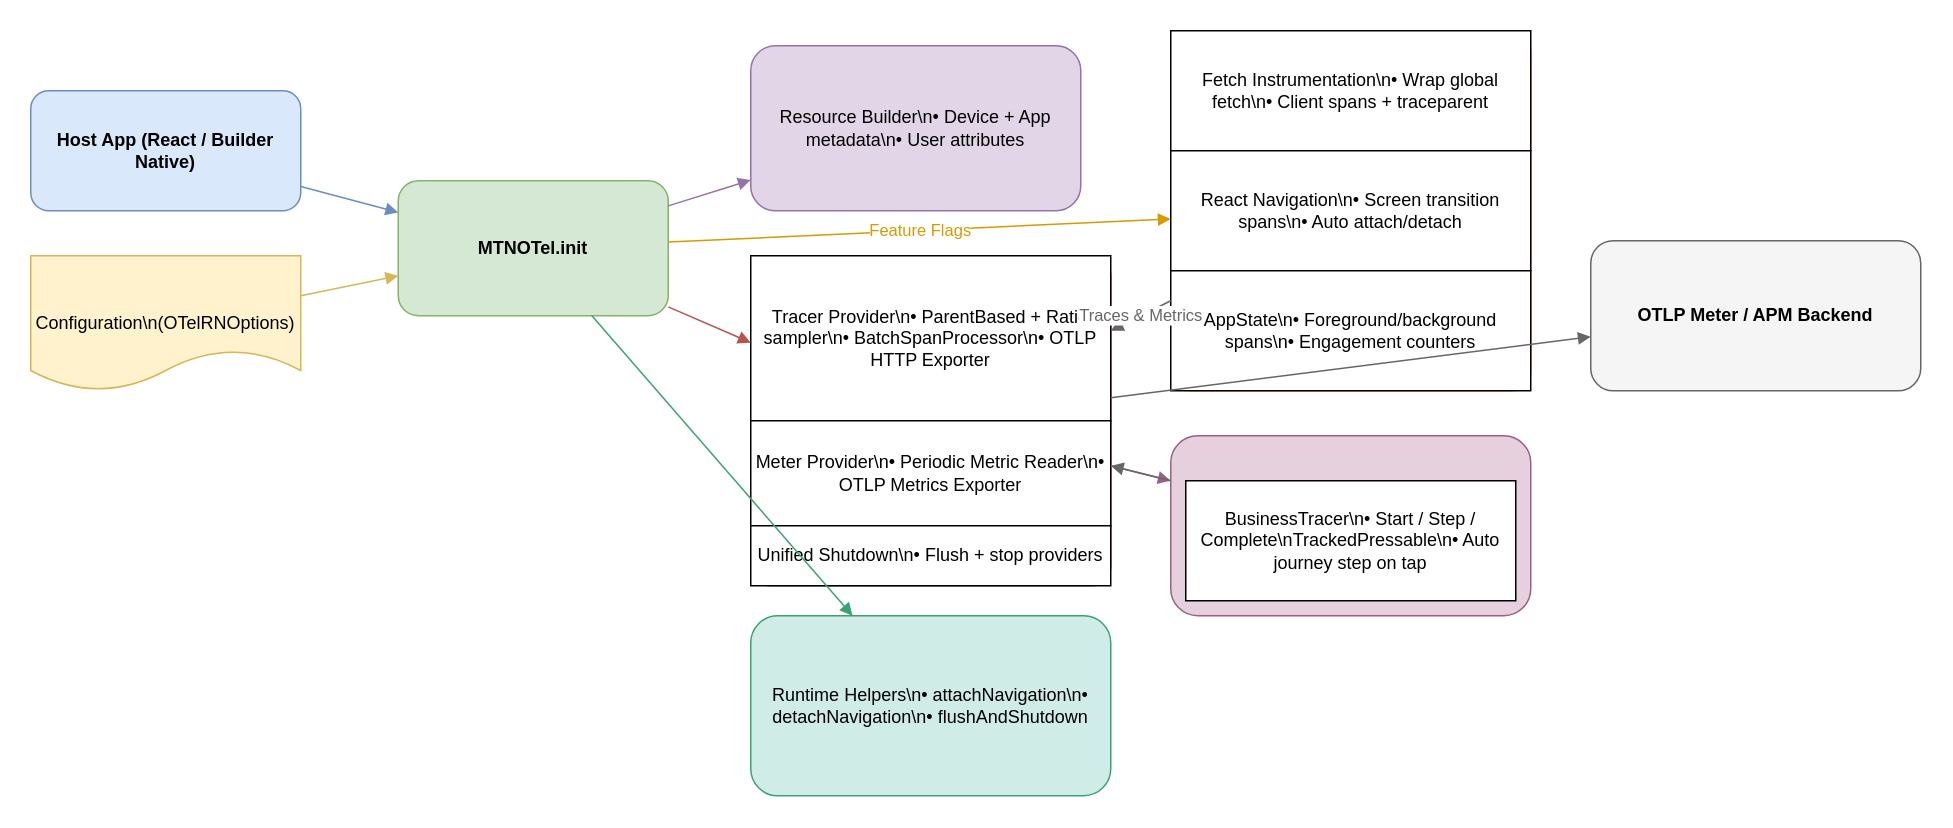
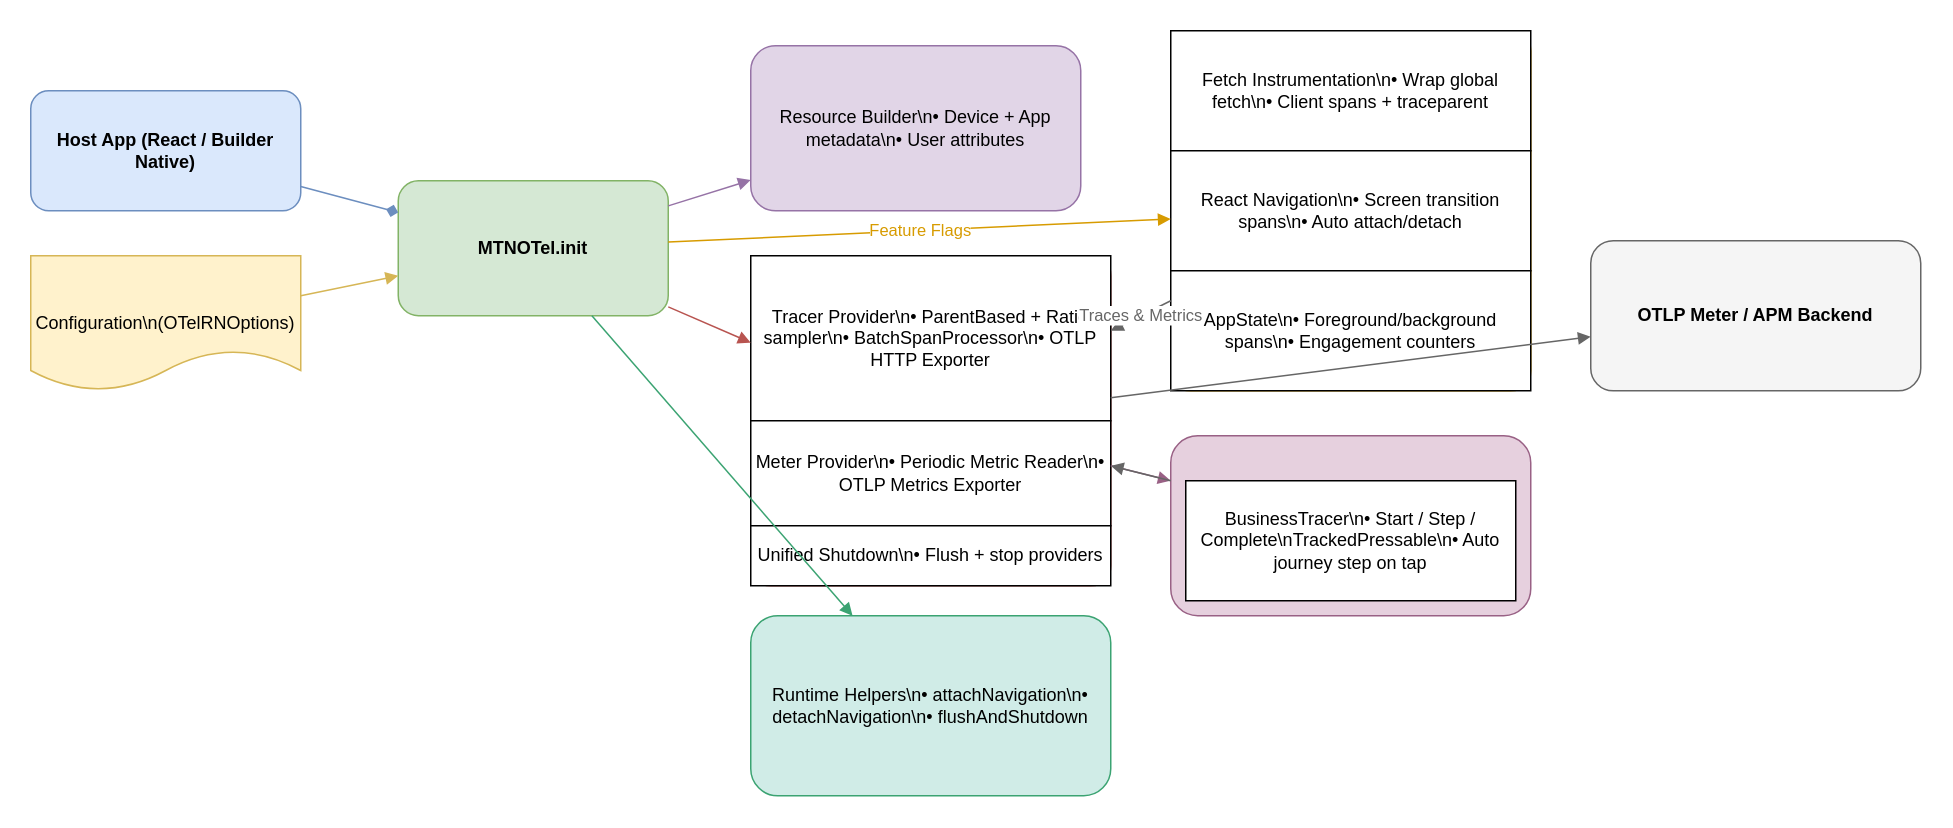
- <mxCell id="18" style="endArrow=block;html=1;rounded=0;strokeColor=#6c8ebf" edge="1" parent="1" source="2" target="4"><mxGeometry relative="1" as="geometry"><mxPoint x="200" y="140" as="targetPoint" /></mxGeometry></mxCell>
+ <mxCell id="18" style="endArrow=diamond;html=1;rounded=0;strokeColor=#6c8ebf;" edge="1" parent="1" source="2" target="4"><mxGeometry relative="1" as="geometry"><mxPoint x="200" y="140" as="targetPoint" /></mxGeometry></mxCell>
